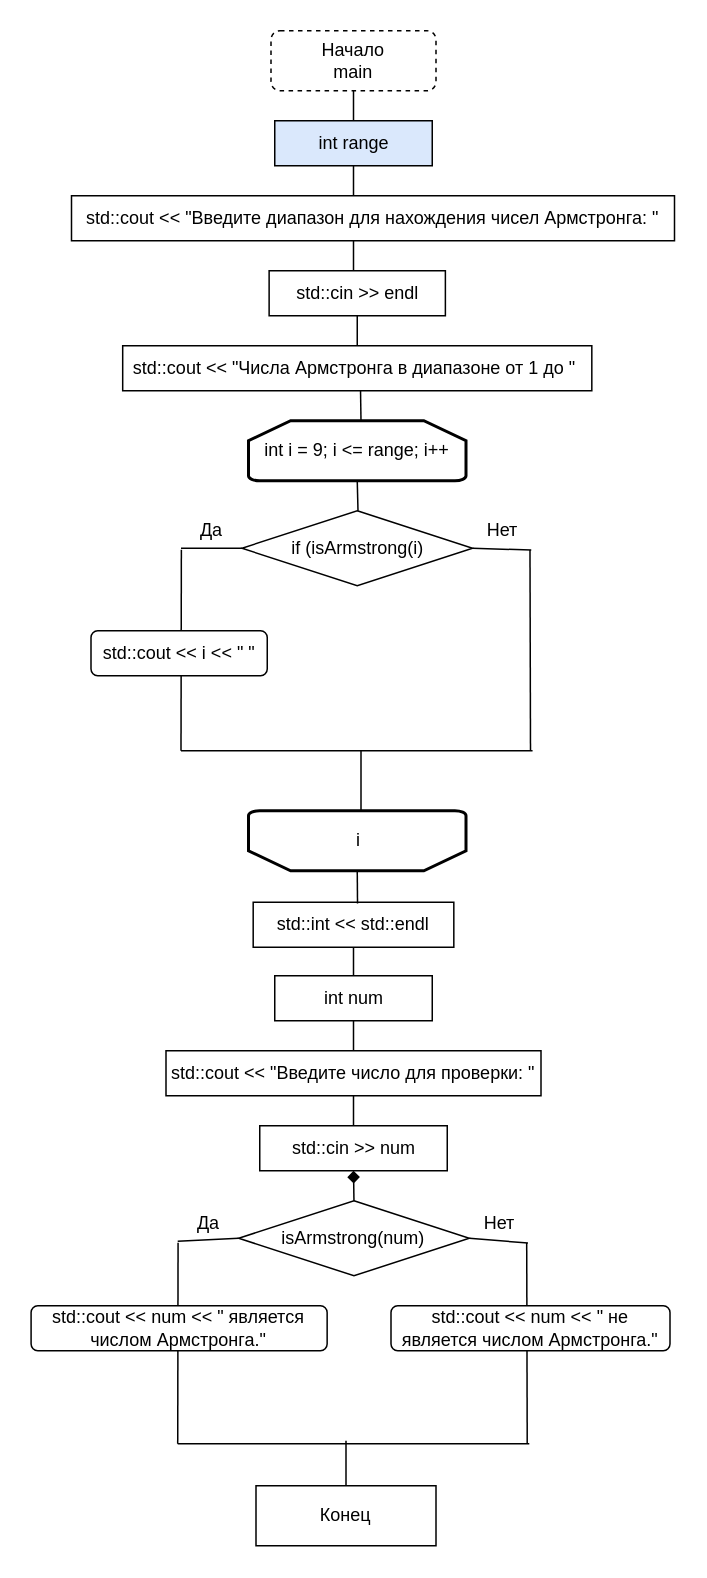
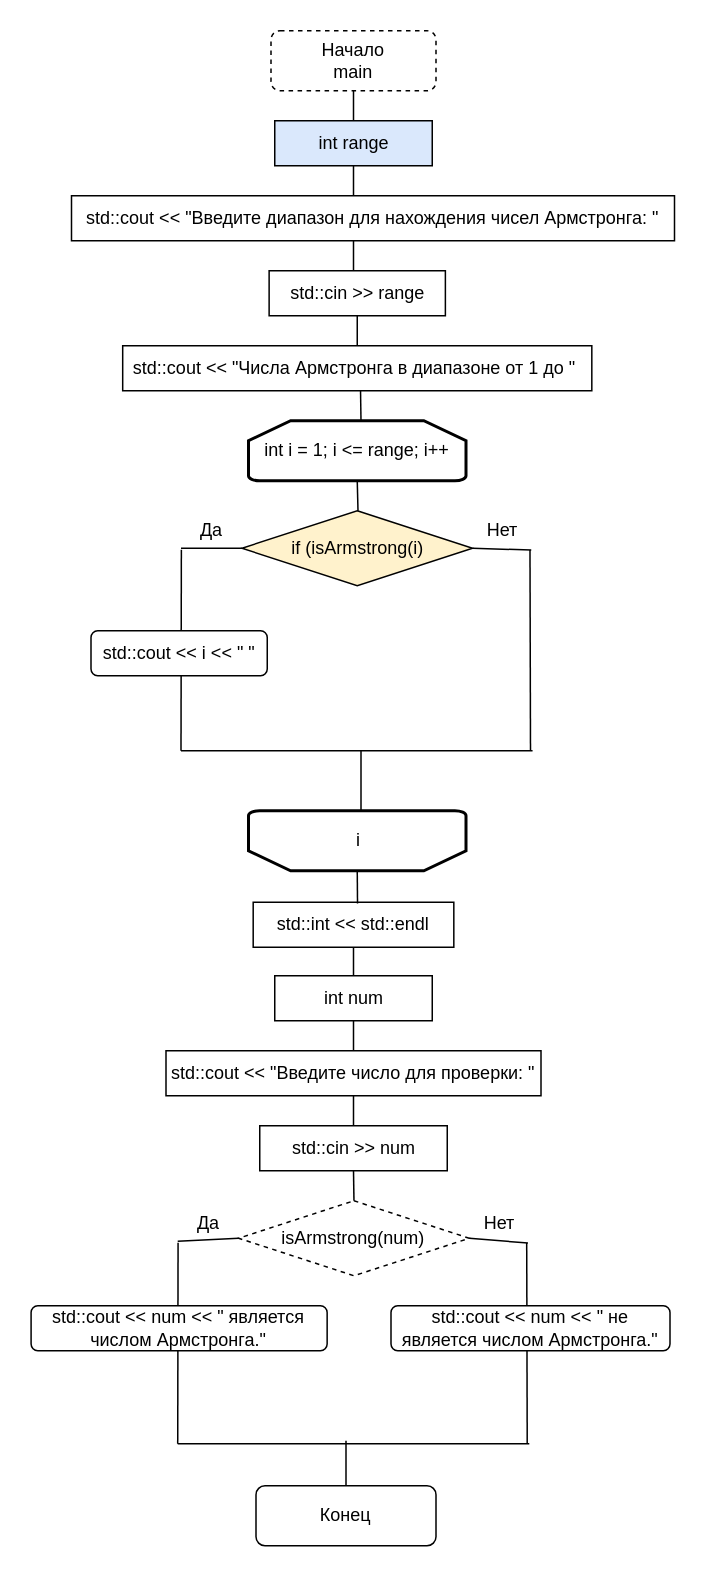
- <mxCell id="11" value="std::cin &amp;gt;&amp;gt; endl" style="rounded=0;whiteSpace=wrap;html=1;" vertex="1" parent="1"><mxGeometry x="178.75" y="180" width="117.5" height="30" as="geometry" /></mxCell>
+ <mxCell id="11" value="std::cin &amp;gt;&amp;gt; range" style="rounded=0;whiteSpace=wrap;html=1;" vertex="1" parent="1"><mxGeometry x="178.75" y="180" width="117.5" height="30" as="geometry" /></mxCell>
- <mxCell id="12" value="int i = 9; i &amp;lt;= range; i++" style="strokeWidth=2;html=1;shape=mxgraph.flowchart.loop_limit;whiteSpace=wrap;" vertex="1" parent="1"><mxGeometry x="165" y="280" width="145" height="40" as="geometry" /></mxCell>
+ <mxCell id="12" value="int i = 1; i &amp;lt;= range; i++" style="strokeWidth=2;html=1;shape=mxgraph.flowchart.loop_limit;whiteSpace=wrap;" vertex="1" parent="1"><mxGeometry x="165" y="280" width="145" height="40" as="geometry" /></mxCell>
- <mxCell id="15" value="if (isArmstrong(i)" style="rhombus;whiteSpace=wrap;html=1;" vertex="1" parent="1"><mxGeometry x="160.63" y="340" width="153.75" height="50" as="geometry" /></mxCell>
+ <mxCell id="15" value="if (isArmstrong(i)" style="rhombus;whiteSpace=wrap;html=1;fillColor=#fff2cc;" vertex="1" parent="1"><mxGeometry x="160.63" y="340" width="153.75" height="50" as="geometry" /></mxCell>
- <mxCell id="45" value="" style="endArrow=diamond;html=1;rounded=0;exitX=0.5;exitY=0;exitDx=0;exitDy=0;entryX=0.5;entryY=1;entryDx=0;entryDy=0;" edge="1" parent="1" source="36" target="35"><mxGeometry width="50" height="50" relative="1" as="geometry"><mxPoint x="270" y="870" as="sourcePoint" /><mxPoint x="240" y="780" as="targetPoint" /></mxGeometry></mxCell>
+ <mxCell id="45" value="" style="endArrow=none;html=1;rounded=0;exitX=0.5;exitY=0;exitDx=0;exitDy=0;entryX=0.5;entryY=1;entryDx=0;entryDy=0;" edge="1" parent="1" source="36" target="35"><mxGeometry width="50" height="50" relative="1" as="geometry"><mxPoint x="270" y="870" as="sourcePoint" /><mxPoint x="240" y="780" as="targetPoint" /></mxGeometry></mxCell>
- <mxCell id="36" value="isArmstrong(num)" style="rhombus;whiteSpace=wrap;html=1;" vertex="1" parent="1"><mxGeometry x="158.44" y="800" width="153.75" height="50" as="geometry" /></mxCell>
+ <mxCell id="36" value="isArmstrong(num)" style="rhombus;whiteSpace=wrap;html=1;dashed=1;" vertex="1" parent="1"><mxGeometry x="158.44" y="800" width="153.75" height="50" as="geometry" /></mxCell>
- <mxCell id="4" value="Конец" style="whiteSpace=wrap;html=1;fontSize=12;glass=0;strokeWidth=1;shadow=0;rounded=0;" parent="1" vertex="1"><mxGeometry x="170" y="990" width="120" height="40" as="geometry" /></mxCell>
+ <mxCell id="4" value="Конец" style="rounded=1;whiteSpace=wrap;html=1;fontSize=12;glass=0;strokeWidth=1;shadow=0;" parent="1" vertex="1"><mxGeometry x="170" y="990" width="120" height="40" as="geometry" /></mxCell>
